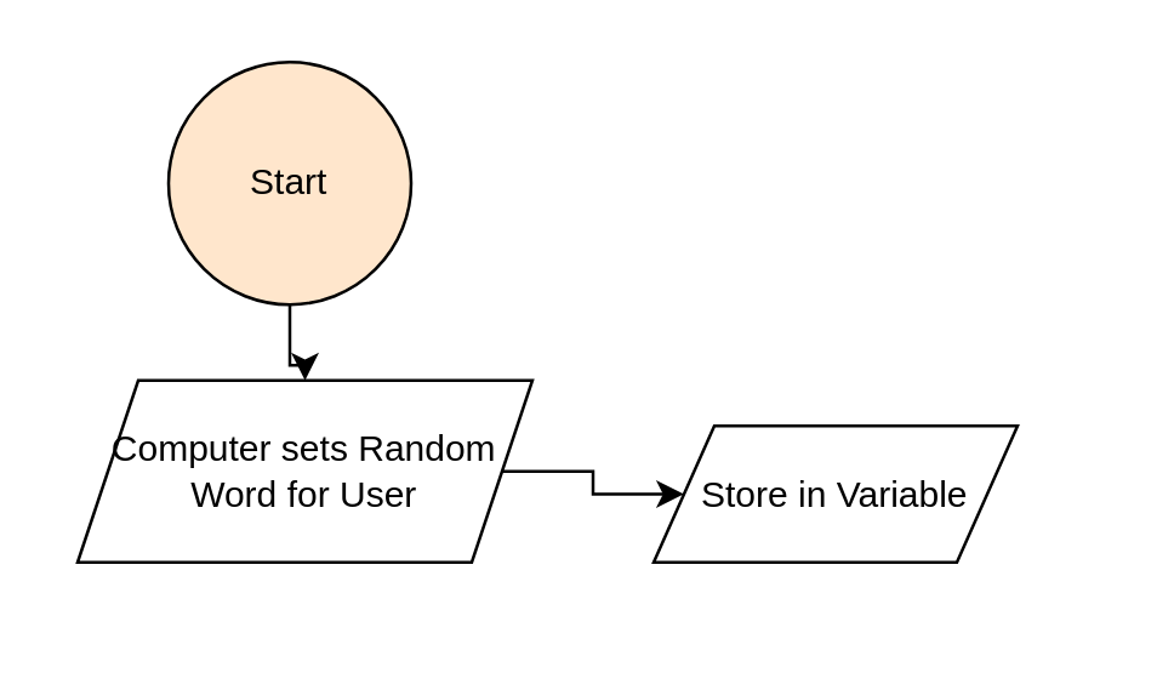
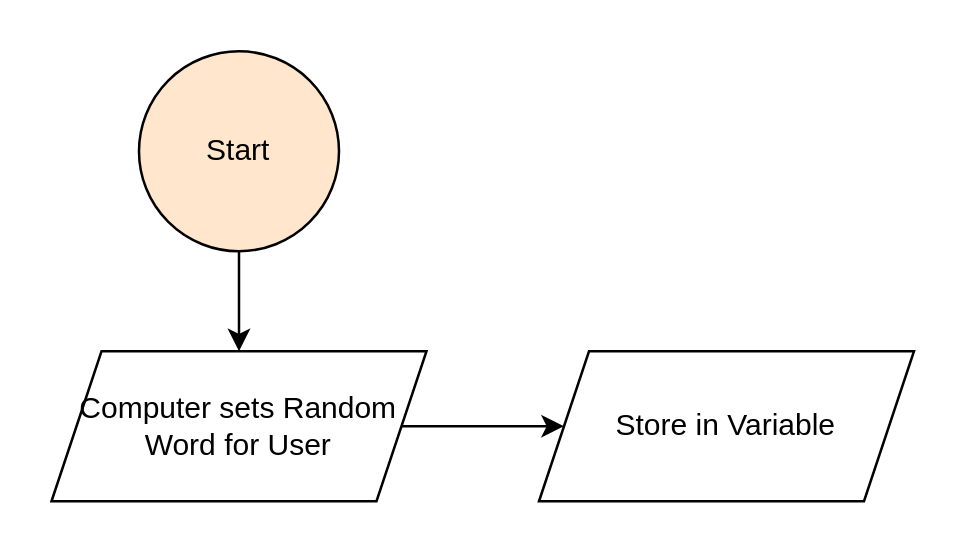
- <mxCell id="5" value="Computer sets Random Word for User" style="shape=parallelogram;perimeter=parallelogramPerimeter;whiteSpace=wrap;html=1;fixedSize=1;" vertex="1" parent="1"><mxGeometry x="25" y="125" width="150" height="60" as="geometry" /></mxCell>
+ <mxCell id="5" value="Computer sets Random Word for User" style="shape=parallelogram;perimeter=parallelogramPerimeter;whiteSpace=wrap;html=1;fixedSize=1;" vertex="1" parent="1"><mxGeometry x="20" y="140" width="150" height="60" as="geometry" /></mxCell>
- <mxCell id="6" value="Store in Variable" style="shape=parallelogram;perimeter=parallelogramPerimeter;whiteSpace=wrap;html=1;fixedSize=1;" vertex="1" parent="1"><mxGeometry x="215" y="140" width="120" height="45" as="geometry" /></mxCell>
+ <mxCell id="6" value="Store in Variable" style="shape=parallelogram;perimeter=parallelogramPerimeter;whiteSpace=wrap;html=1;fixedSize=1;" vertex="1" parent="1"><mxGeometry x="215" y="140" width="150" height="60" as="geometry" /></mxCell>
